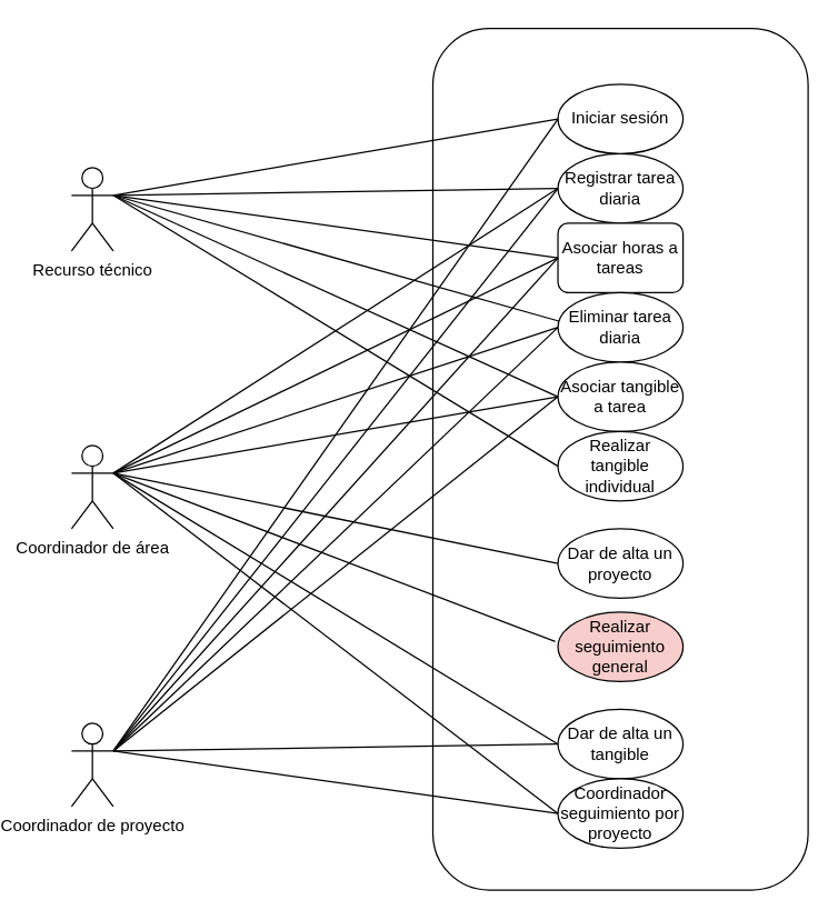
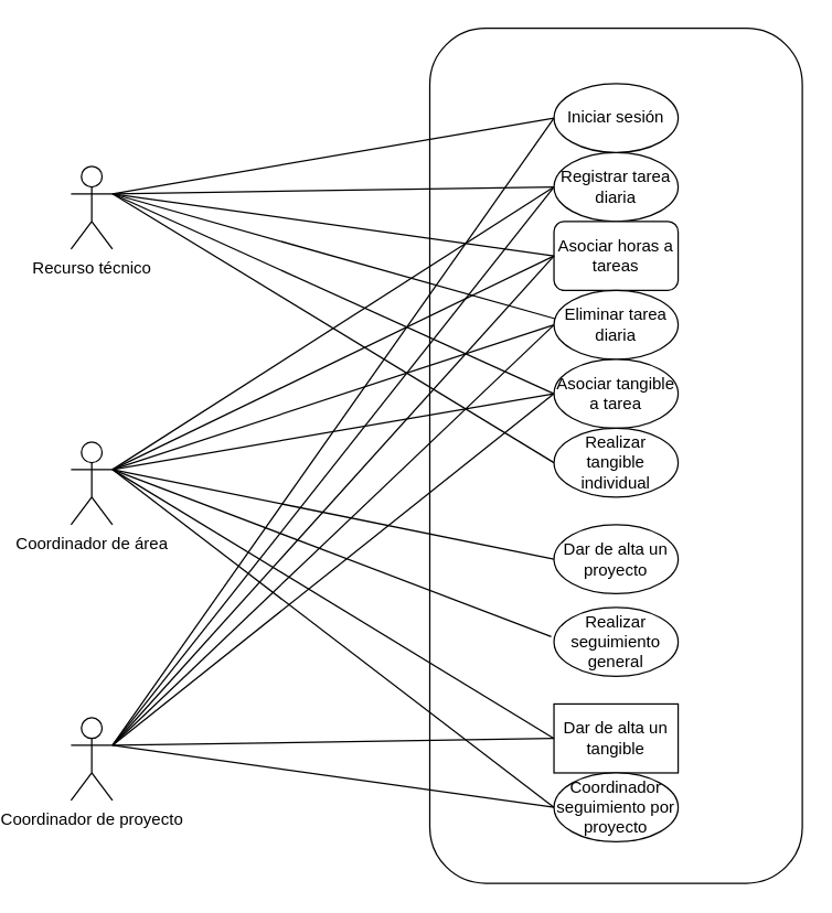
- <mxCell id="24" value="Realizar seguimiento general" style="ellipse;whiteSpace=wrap;html=1;fillColor=#f8cecc;" parent="1" vertex="1"><mxGeometry x="370" y="440" width="90" height="50" as="geometry" /></mxCell>
+ <mxCell id="24" value="Realizar seguimiento general" style="ellipse;whiteSpace=wrap;html=1;" parent="1" vertex="1"><mxGeometry x="370" y="440" width="90" height="50" as="geometry" /></mxCell>
- <mxCell id="10" value="Dar de alta un tangible" style="ellipse;whiteSpace=wrap;html=1;" parent="1" vertex="1"><mxGeometry x="370" y="510" width="90" height="50" as="geometry" /></mxCell>
+ <mxCell id="10" value="Dar de alta un tangible" style="whiteSpace=wrap;html=1;rounded=0;" parent="1" vertex="1"><mxGeometry x="370" y="510" width="90" height="50" as="geometry" /></mxCell>
